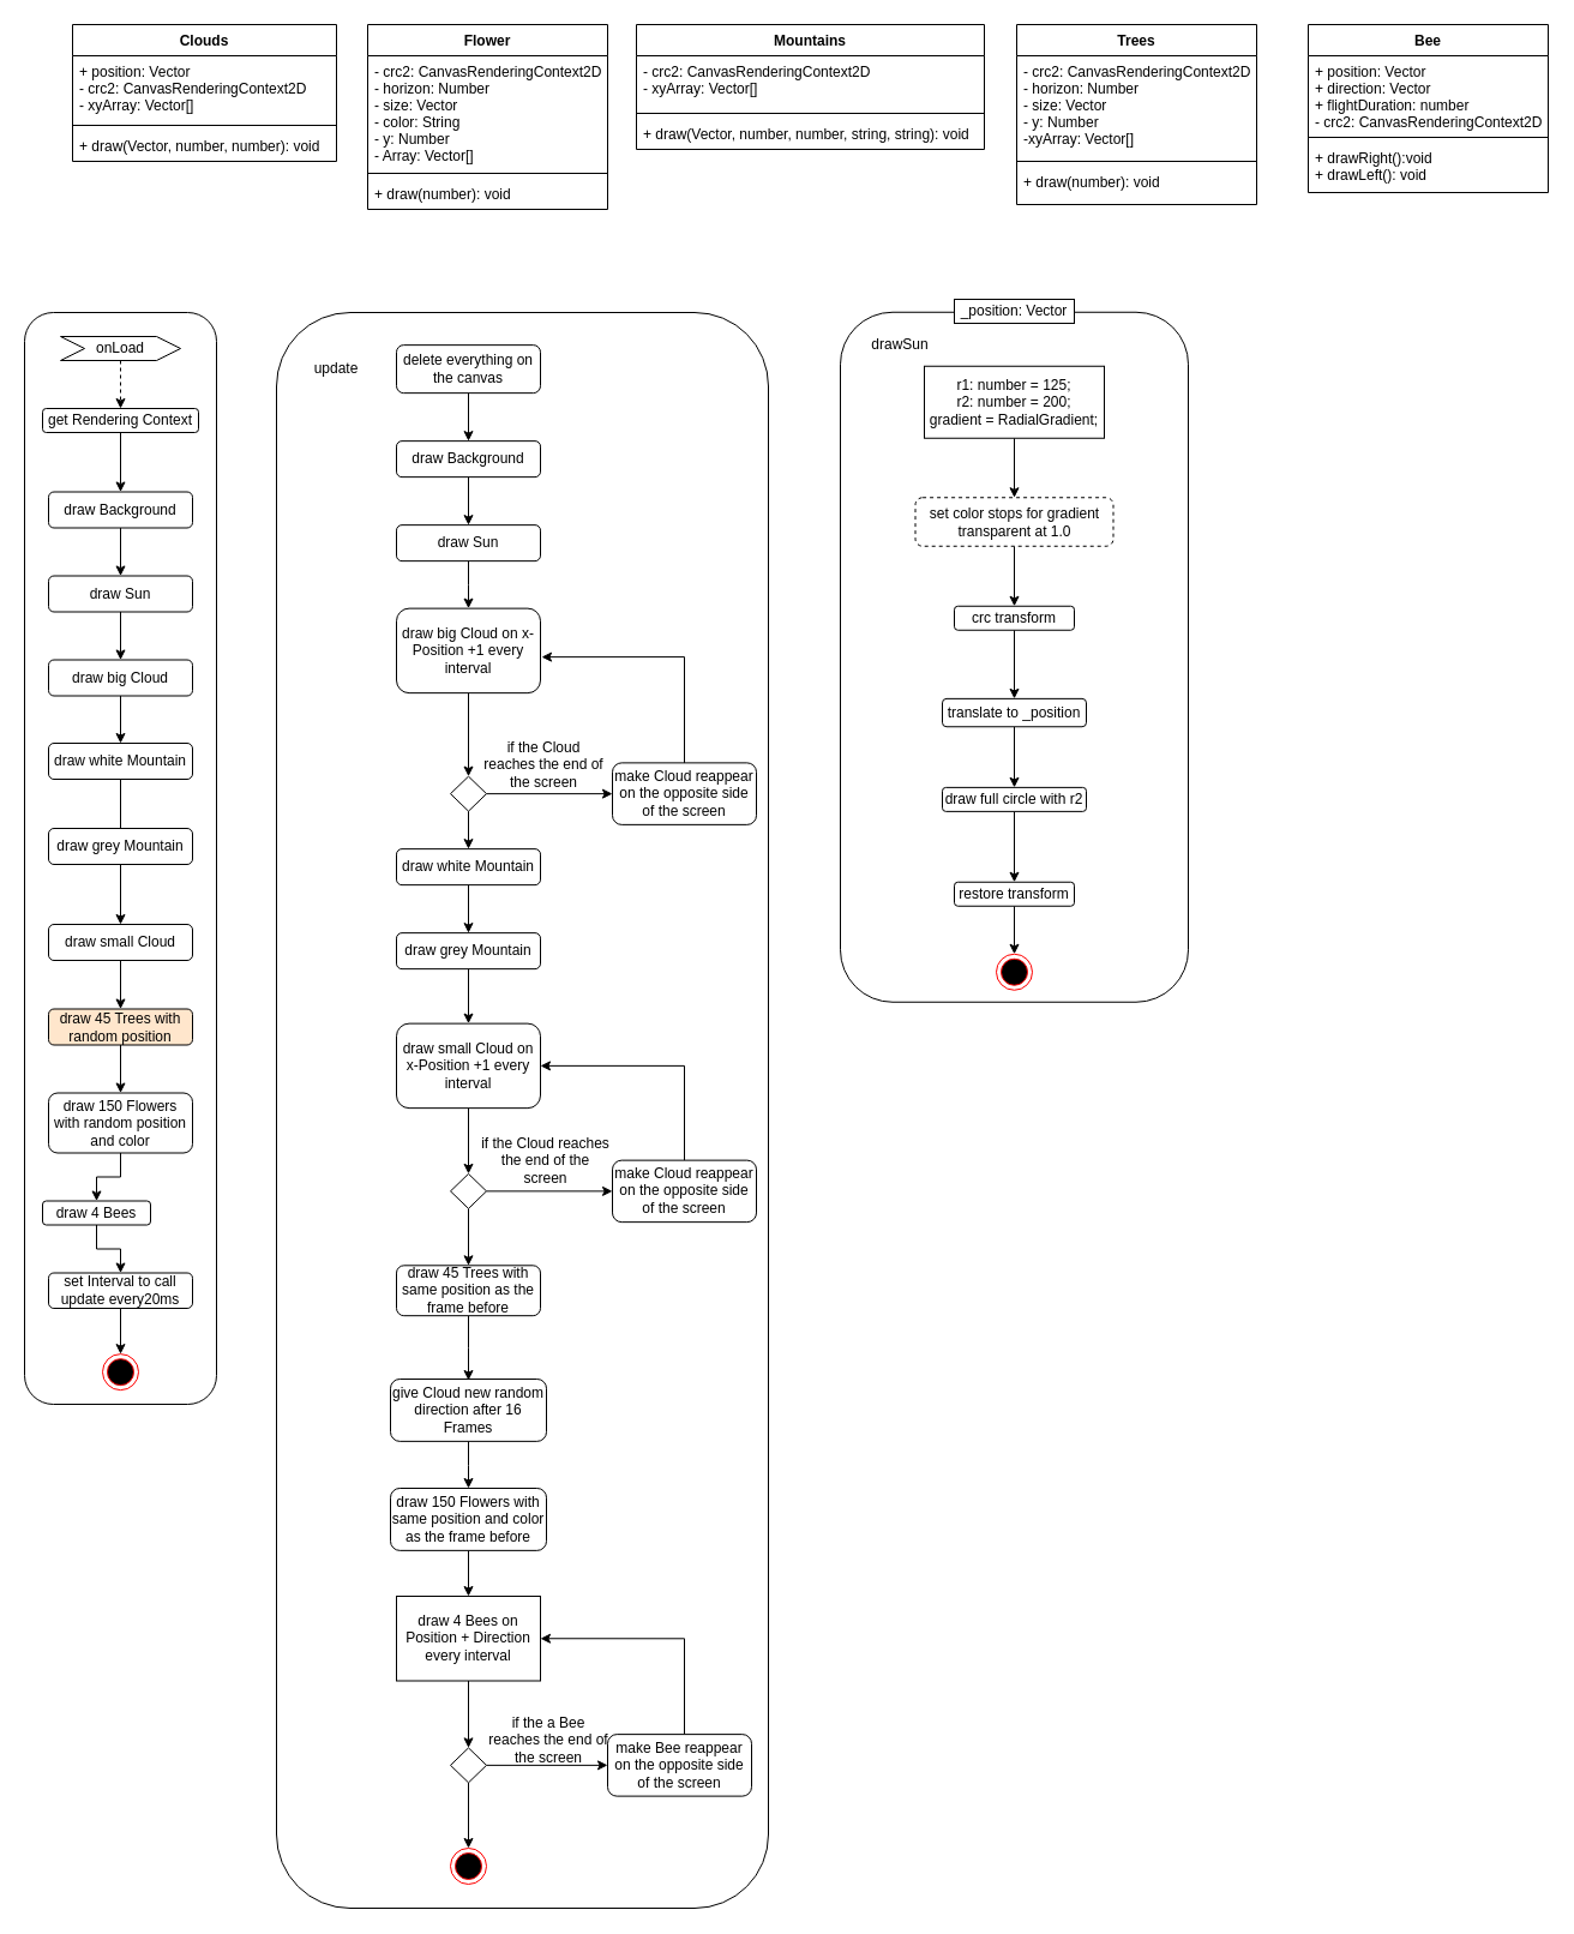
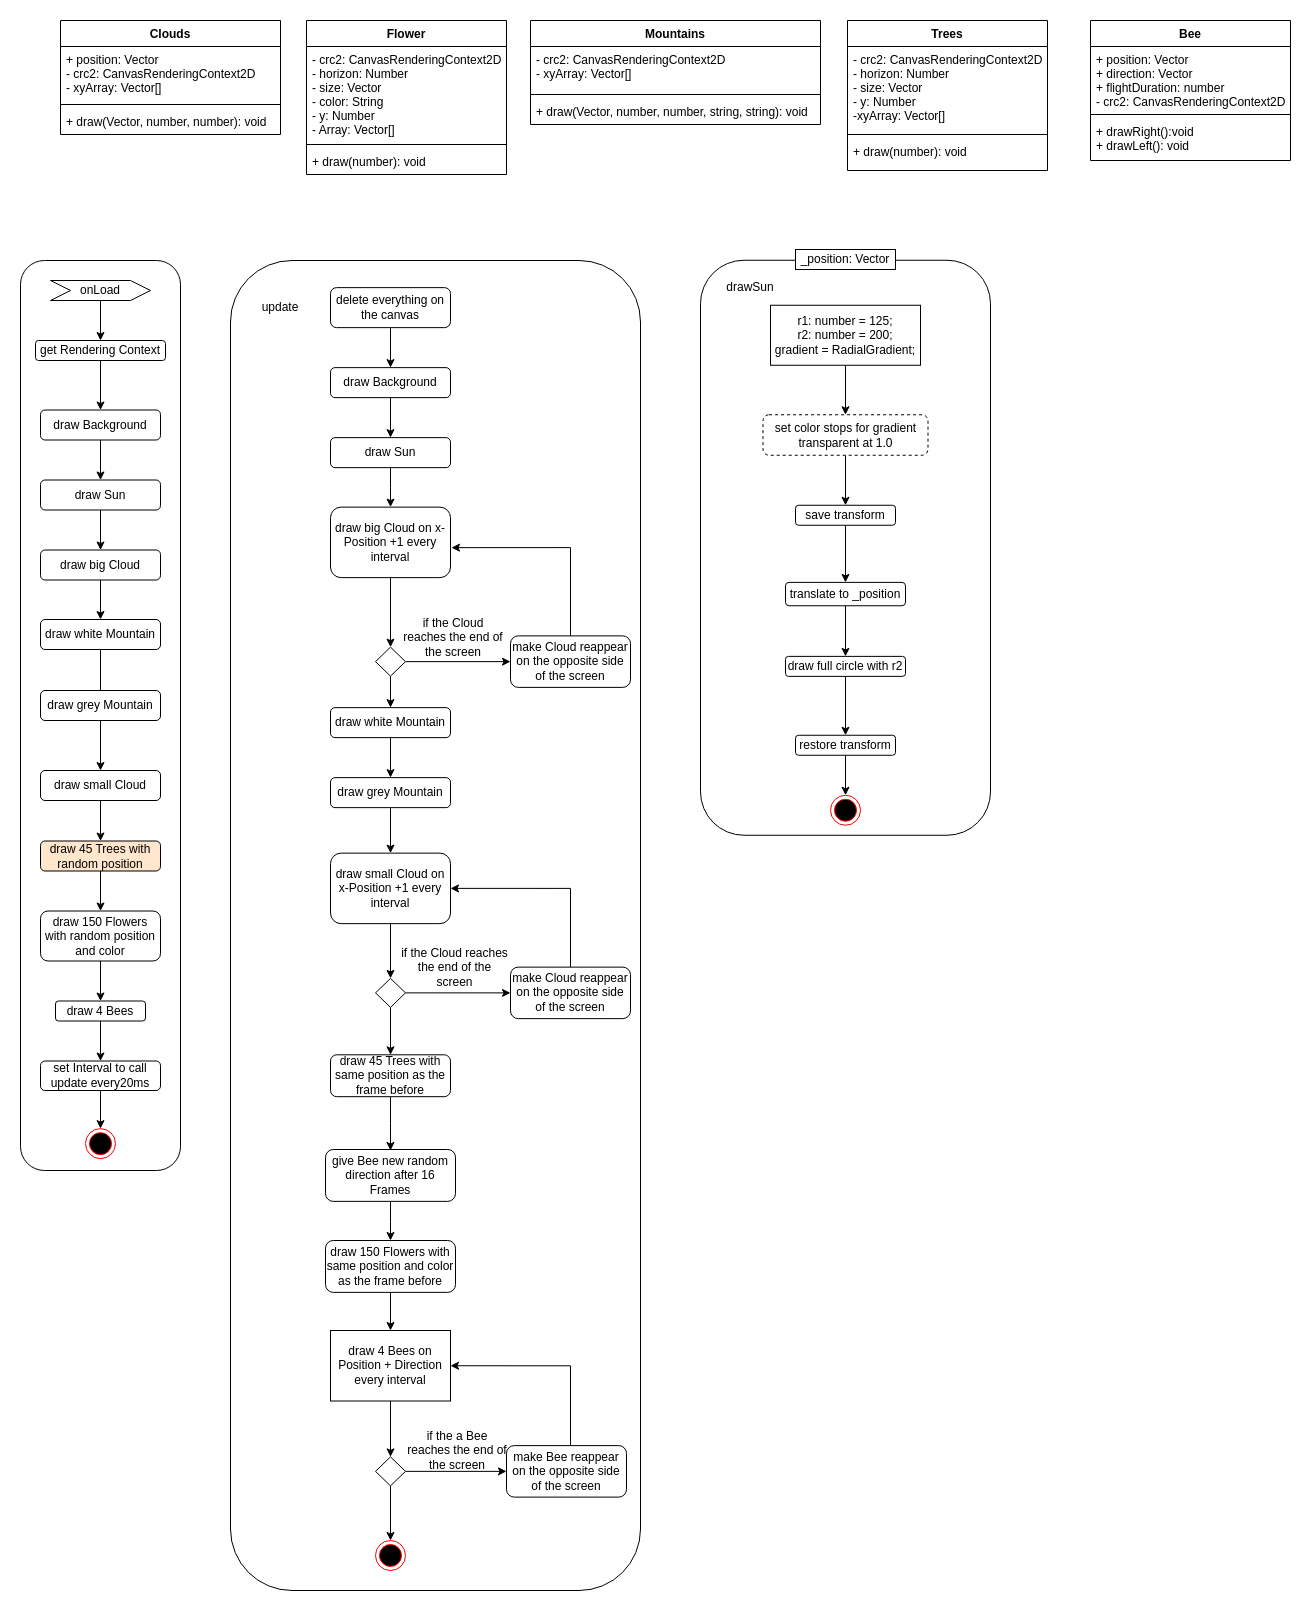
- <mxCell id="17" style="edgeStyle=orthogonalEdgeStyle;rounded=0;orthogonalLoop=1;jettySize=auto;html=1;exitX=0.5;exitY=1;exitDx=0;exitDy=0;dashed=1;" parent="1" source="18" target="30" edge="1"><mxGeometry relative="1" as="geometry" /></mxCell>
+ <mxCell id="17" style="edgeStyle=orthogonalEdgeStyle;rounded=0;orthogonalLoop=1;jettySize=auto;html=1;exitX=0.5;exitY=1;exitDx=0;exitDy=0;" parent="1" source="18" target="30" edge="1"><mxGeometry relative="1" as="geometry" /></mxCell>
- <mxCell id="90" value="crc transform" style="rounded=1;whiteSpace=wrap;html=1;" parent="1" vertex="1"><mxGeometry x="795" y="504.75" width="100" height="20" as="geometry" /></mxCell>
+ <mxCell id="90" value="save transform" style="rounded=1;whiteSpace=wrap;html=1;" parent="1" vertex="1"><mxGeometry x="795" y="504.75" width="100" height="20" as="geometry" /></mxCell>
- <mxCell id="48" value="draw 4 Bees" style="rounded=1;whiteSpace=wrap;html=1;" parent="1" vertex="1"><mxGeometry x="35" y="1000.5" width="90" height="20" as="geometry" /></mxCell>
+ <mxCell id="48" value="draw 4 Bees" style="rounded=1;whiteSpace=wrap;html=1;" parent="1" vertex="1"><mxGeometry x="55" y="1000.5" width="90" height="20" as="geometry" /></mxCell>
- <mxCell id="107" value="give Cloud new random direction after 16 Frames" style="rounded=1;whiteSpace=wrap;html=1;" vertex="1" parent="1"><mxGeometry x="325" y="1149" width="130" height="51.87" as="geometry" /></mxCell>
+ <mxCell id="107" value="give Bee new random direction after 16 Frames" style="rounded=1;whiteSpace=wrap;html=1;" vertex="1" parent="1"><mxGeometry x="325" y="1149" width="130" height="51.87" as="geometry" /></mxCell>
